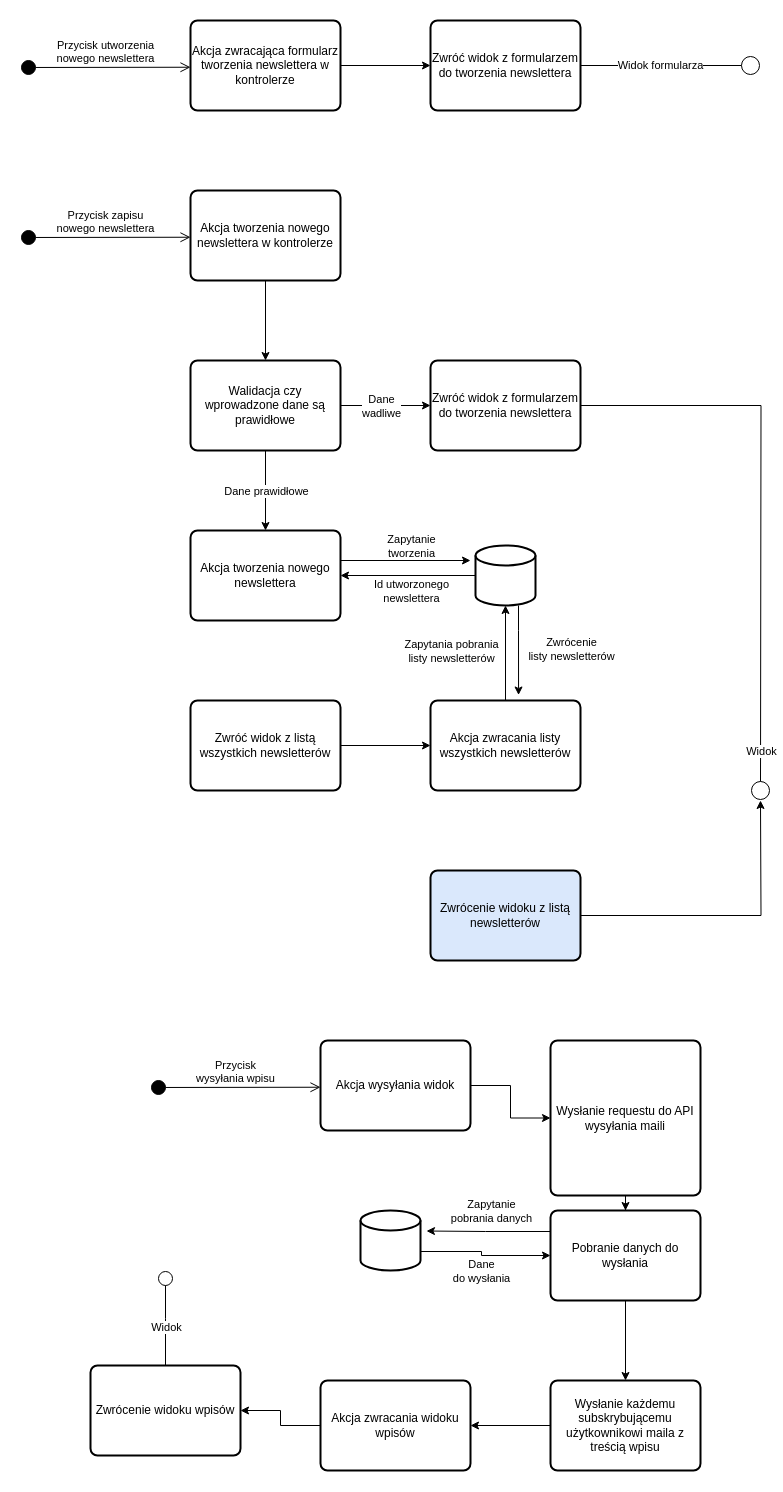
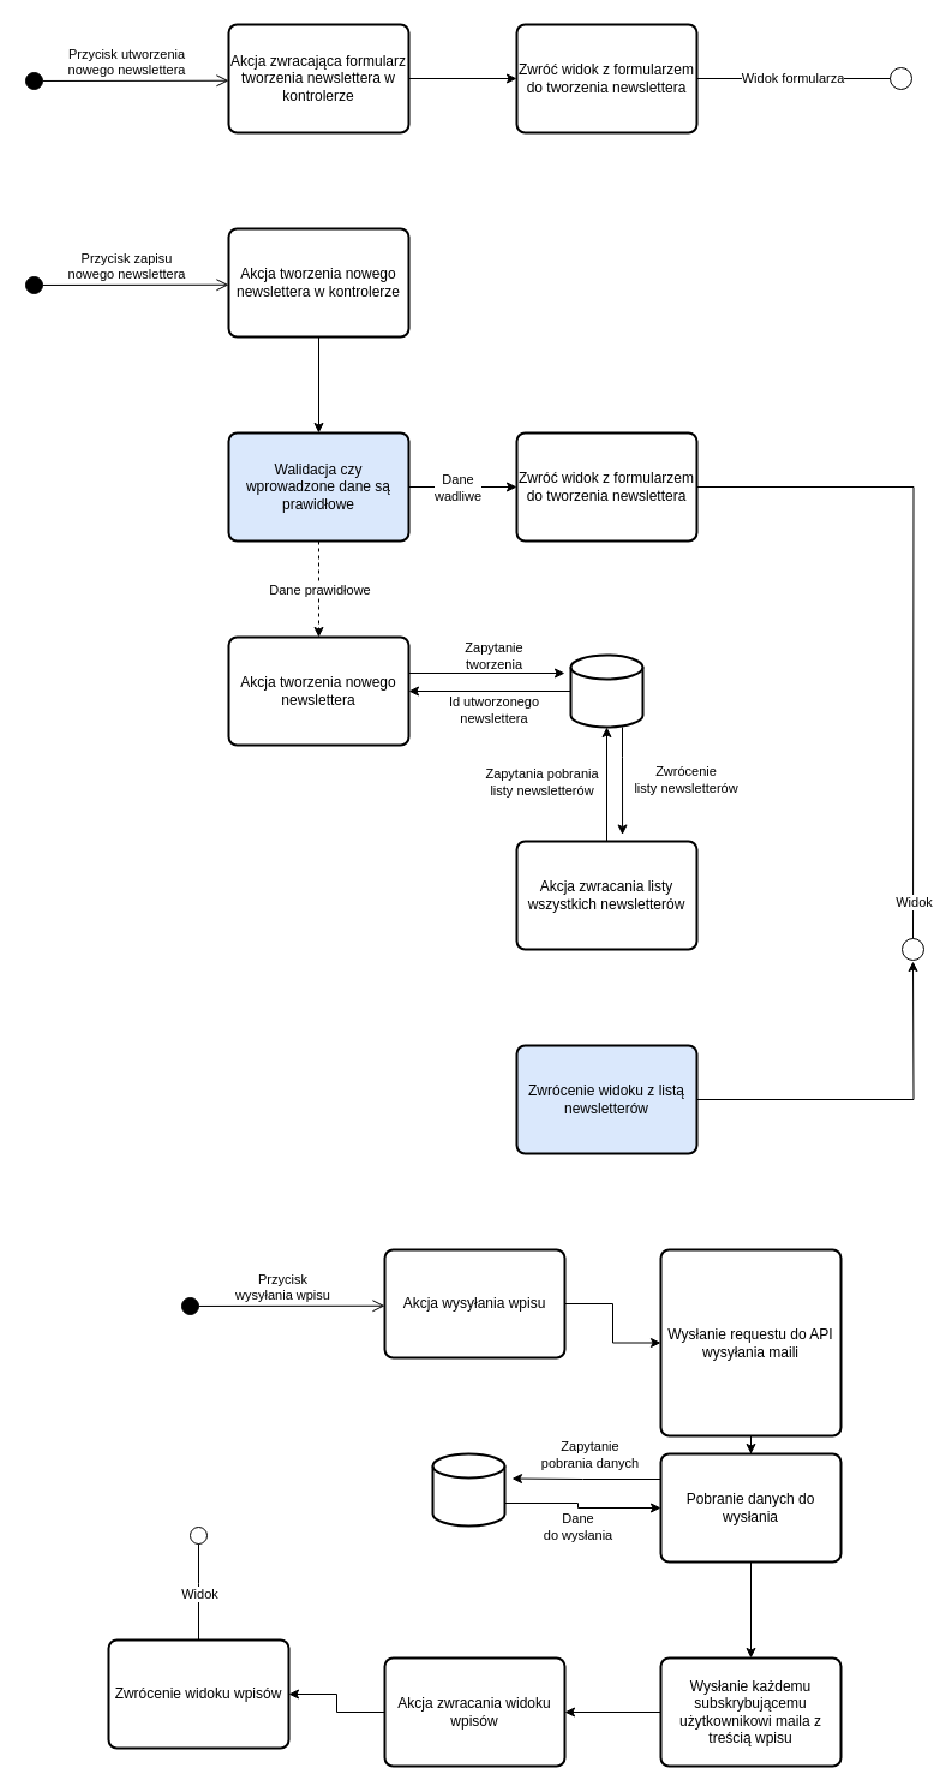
- <mxCell id="18" value="Walidacja czy wprowadzone dane są prawidłowe" style="rounded=1;whiteSpace=wrap;html=1;absoluteArcSize=1;arcSize=14;strokeWidth=2;" vertex="1" parent="1"><mxGeometry x="190" y="360" width="150" height="90" as="geometry" /></mxCell>
+ <mxCell id="18" value="Walidacja czy wprowadzone dane są prawidłowe" style="rounded=1;whiteSpace=wrap;html=1;absoluteArcSize=1;arcSize=14;strokeWidth=2;fillColor=#dae8fc;" vertex="1" parent="1"><mxGeometry x="190" y="360" width="150" height="90" as="geometry" /></mxCell>
- <mxCell id="16" value="" style="edgeStyle=orthogonalEdgeStyle;rounded=0;orthogonalLoop=1;jettySize=auto;html=1;" edge="1" parent="1" source="18" target="21"><mxGeometry relative="1" as="geometry" /></mxCell>
+ <mxCell id="16" value="" style="edgeStyle=orthogonalEdgeStyle;rounded=0;orthogonalLoop=1;jettySize=auto;html=1;dashed=1;" edge="1" parent="1" source="18" target="21"><mxGeometry relative="1" as="geometry" /></mxCell>
- <mxCell id="28" value="Zwróć widok z listą wszystkich newsletterów" style="rounded=1;whiteSpace=wrap;html=1;absoluteArcSize=1;arcSize=14;strokeWidth=2;" vertex="1" parent="1"><mxGeometry x="190" y="700" width="150" height="90" as="geometry" /></mxCell>
- <mxCell id="27" value="" style="edgeStyle=orthogonalEdgeStyle;rounded=0;orthogonalLoop=1;jettySize=auto;html=1;" edge="1" parent="1" source="28" target="31"><mxGeometry relative="1" as="geometry" /></mxCell>
- <mxCell id="36" value="Akcja wysyłania widok" style="rounded=1;whiteSpace=wrap;html=1;absoluteArcSize=1;arcSize=14;strokeWidth=2;" vertex="1" parent="1"><mxGeometry x="320" y="1040" width="150" height="90" as="geometry" /></mxCell>
+ <mxCell id="36" value="Akcja wysyłania wpisu" style="rounded=1;whiteSpace=wrap;html=1;absoluteArcSize=1;arcSize=14;strokeWidth=2;" vertex="1" parent="1"><mxGeometry x="320" y="1040" width="150" height="90" as="geometry" /></mxCell>
